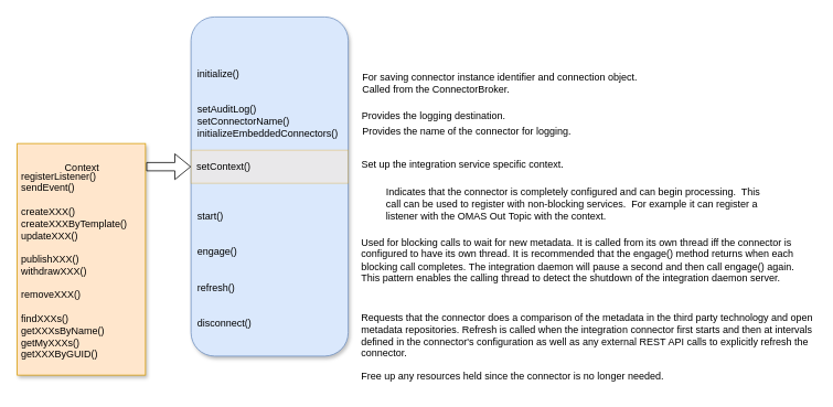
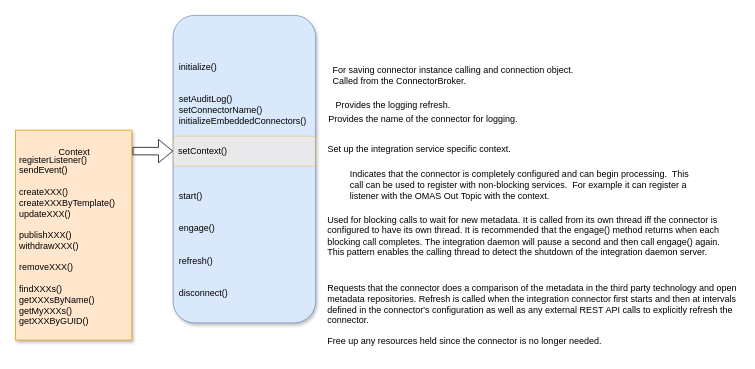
- <mxCell id="4" value="For saving connector instance identifier and connection object.&lt;br&gt;&lt;div style=&quot;text-align: left&quot;&gt;&lt;span&gt;Called from the ConnectorBroker.&lt;/span&gt;&lt;/div&gt;" style="text;html=1;align=center;verticalAlign=middle;resizable=0;points=[];autosize=1;" parent="1" vertex="1"><mxGeometry x="428" y="85" width="350" height="30" as="geometry" /></mxCell>
+ <mxCell id="4" value="For saving connector instance calling and connection object.&lt;br&gt;&lt;div style=&quot;text-align: left&quot;&gt;&lt;span&gt;Called from the ConnectorBroker.&lt;/span&gt;&lt;/div&gt;" style="text;html=1;align=center;verticalAlign=middle;resizable=0;points=[];autosize=1;" parent="1" vertex="1"><mxGeometry x="428" y="85" width="350" height="30" as="geometry" /></mxCell>
- <mxCell id="5" value="Provides the logging destination." style="text;html=1;align=center;verticalAlign=middle;resizable=0;points=[];autosize=1;" parent="1" vertex="1"><mxGeometry x="428" y="130" width="190" height="20" as="geometry" /></mxCell>
+ <mxCell id="5" value="Provides the logging refresh." style="text;html=1;align=center;verticalAlign=middle;resizable=0;points=[];autosize=1;" parent="1" vertex="1"><mxGeometry x="428" y="130" width="190" height="20" as="geometry" /></mxCell>
